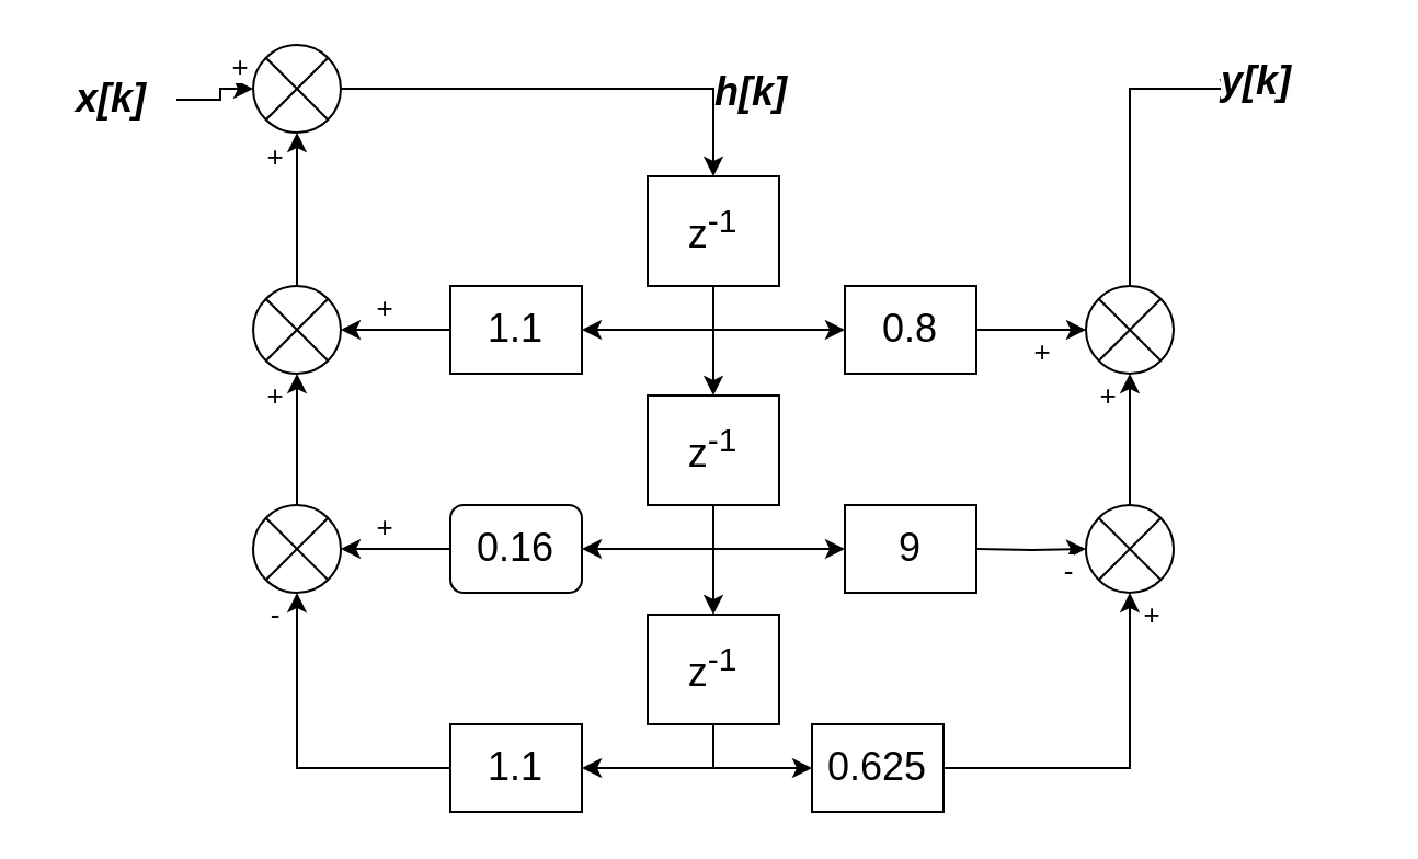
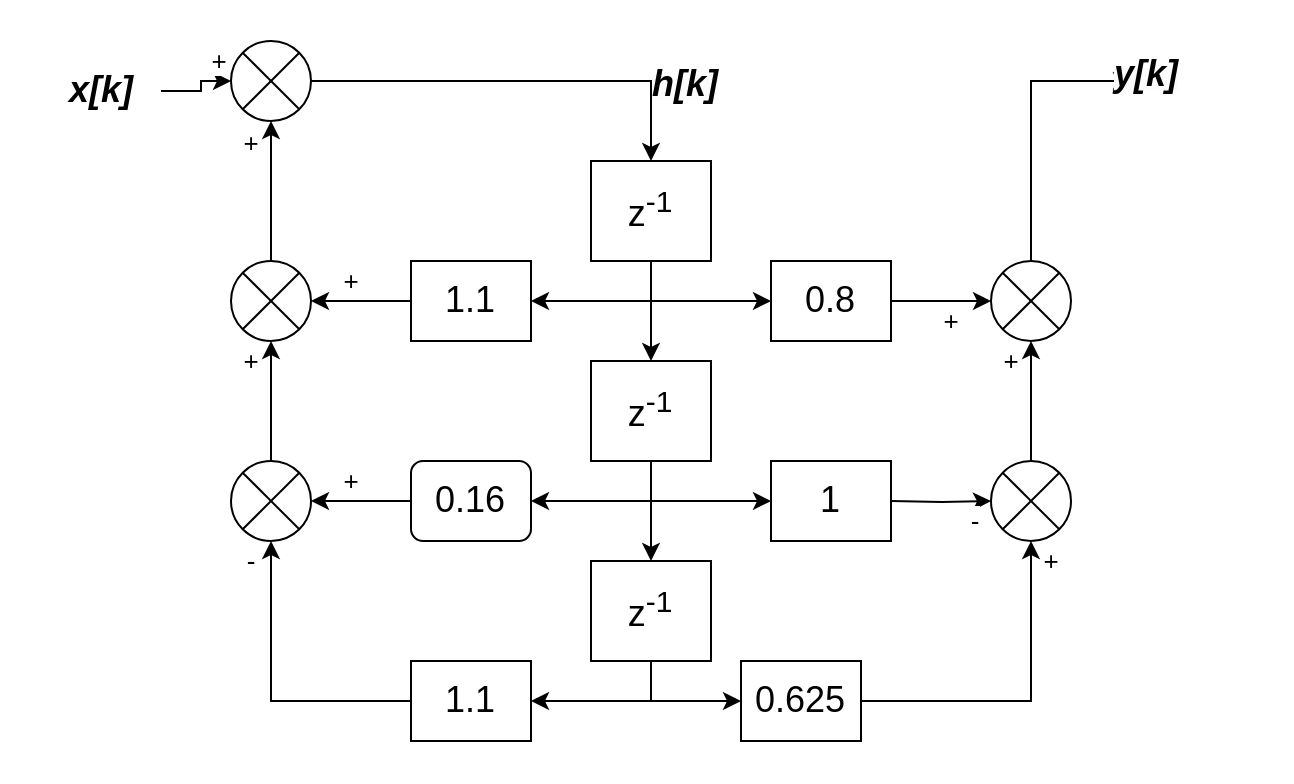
- <mxCell id="29" value="&lt;span style=&quot;font-size: 18px;&quot;&gt;9&lt;/span&gt;" style="rounded=0;whiteSpace=wrap;html=1;" vertex="1" parent="1"><mxGeometry x="385" y="230" width="60" height="40" as="geometry" /></mxCell>
+ <mxCell id="29" value="&lt;span style=&quot;font-size: 18px;&quot;&gt;1&lt;/span&gt;" style="rounded=0;whiteSpace=wrap;html=1;" vertex="1" parent="1"><mxGeometry x="385" y="230" width="60" height="40" as="geometry" /></mxCell>
